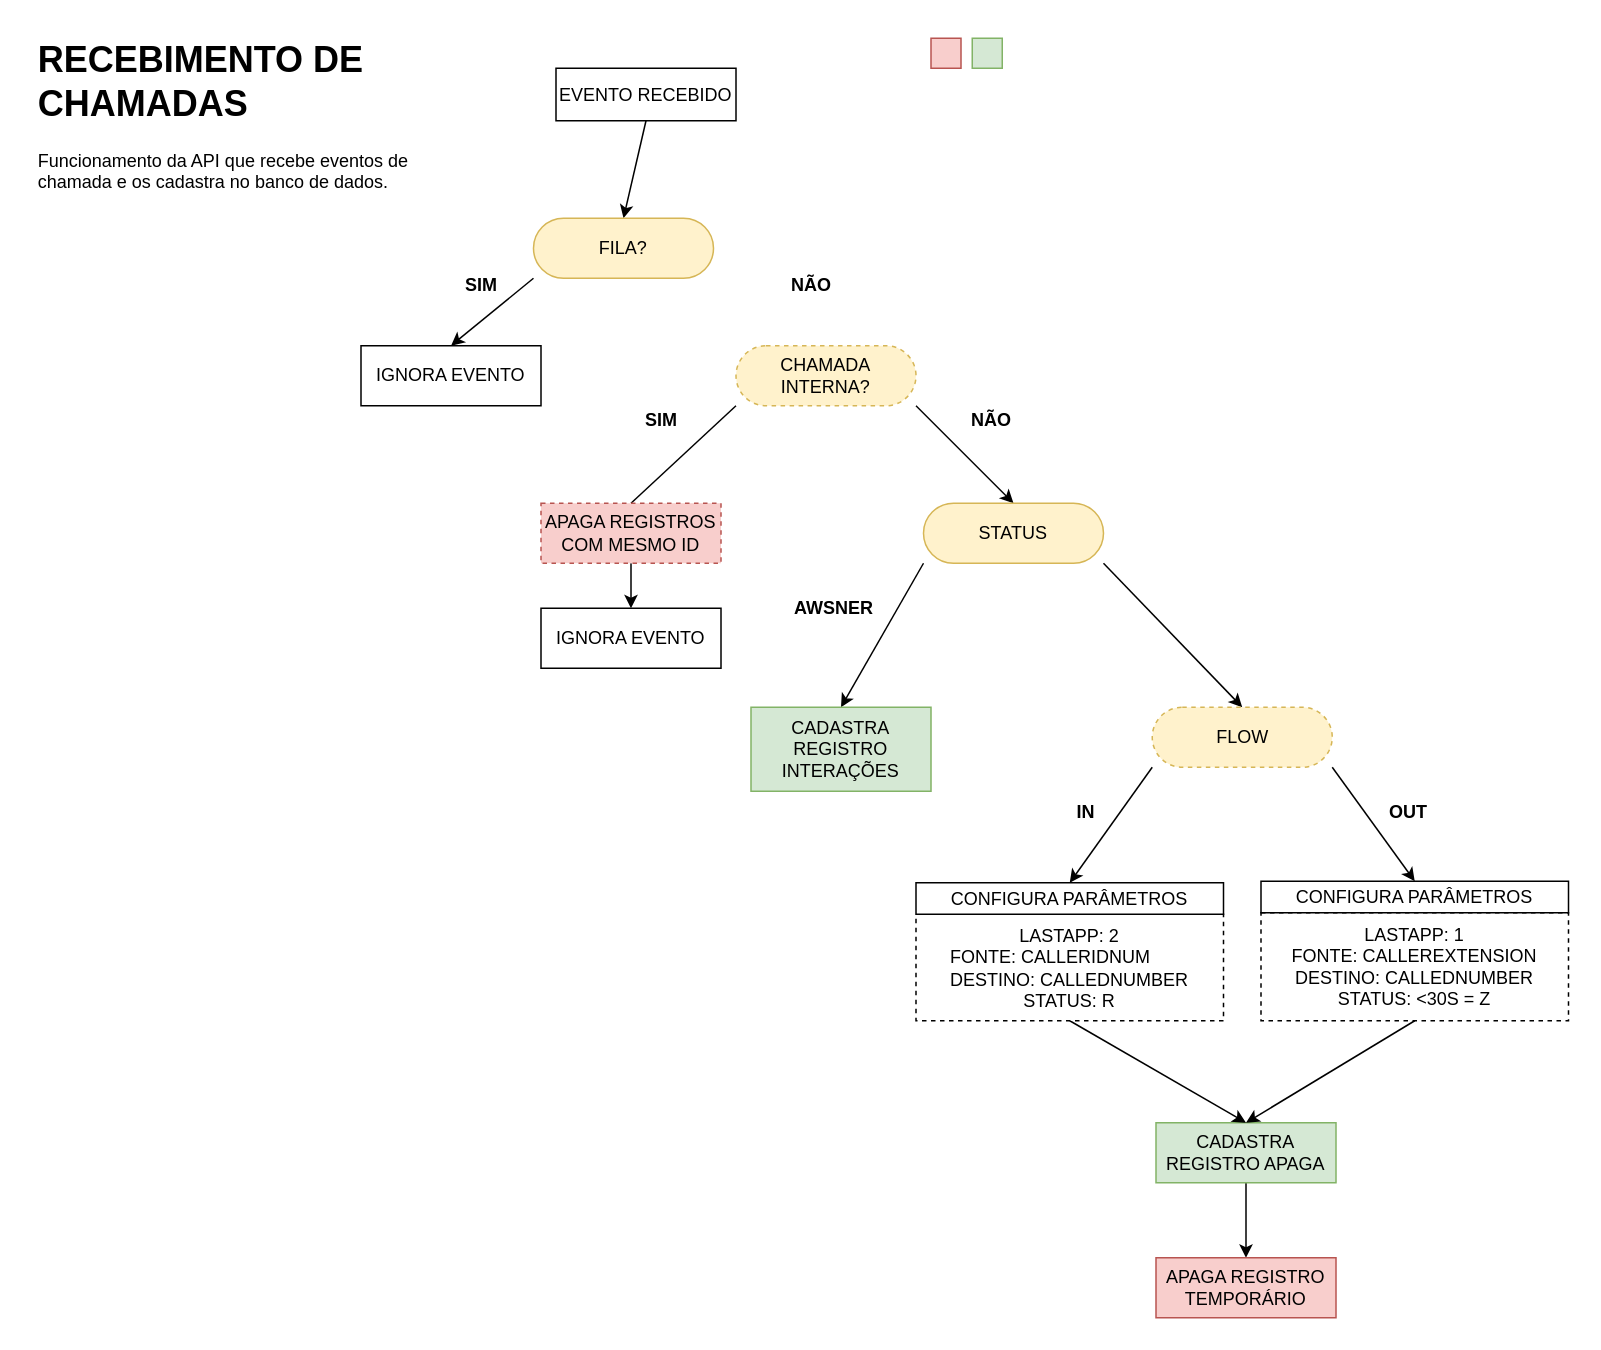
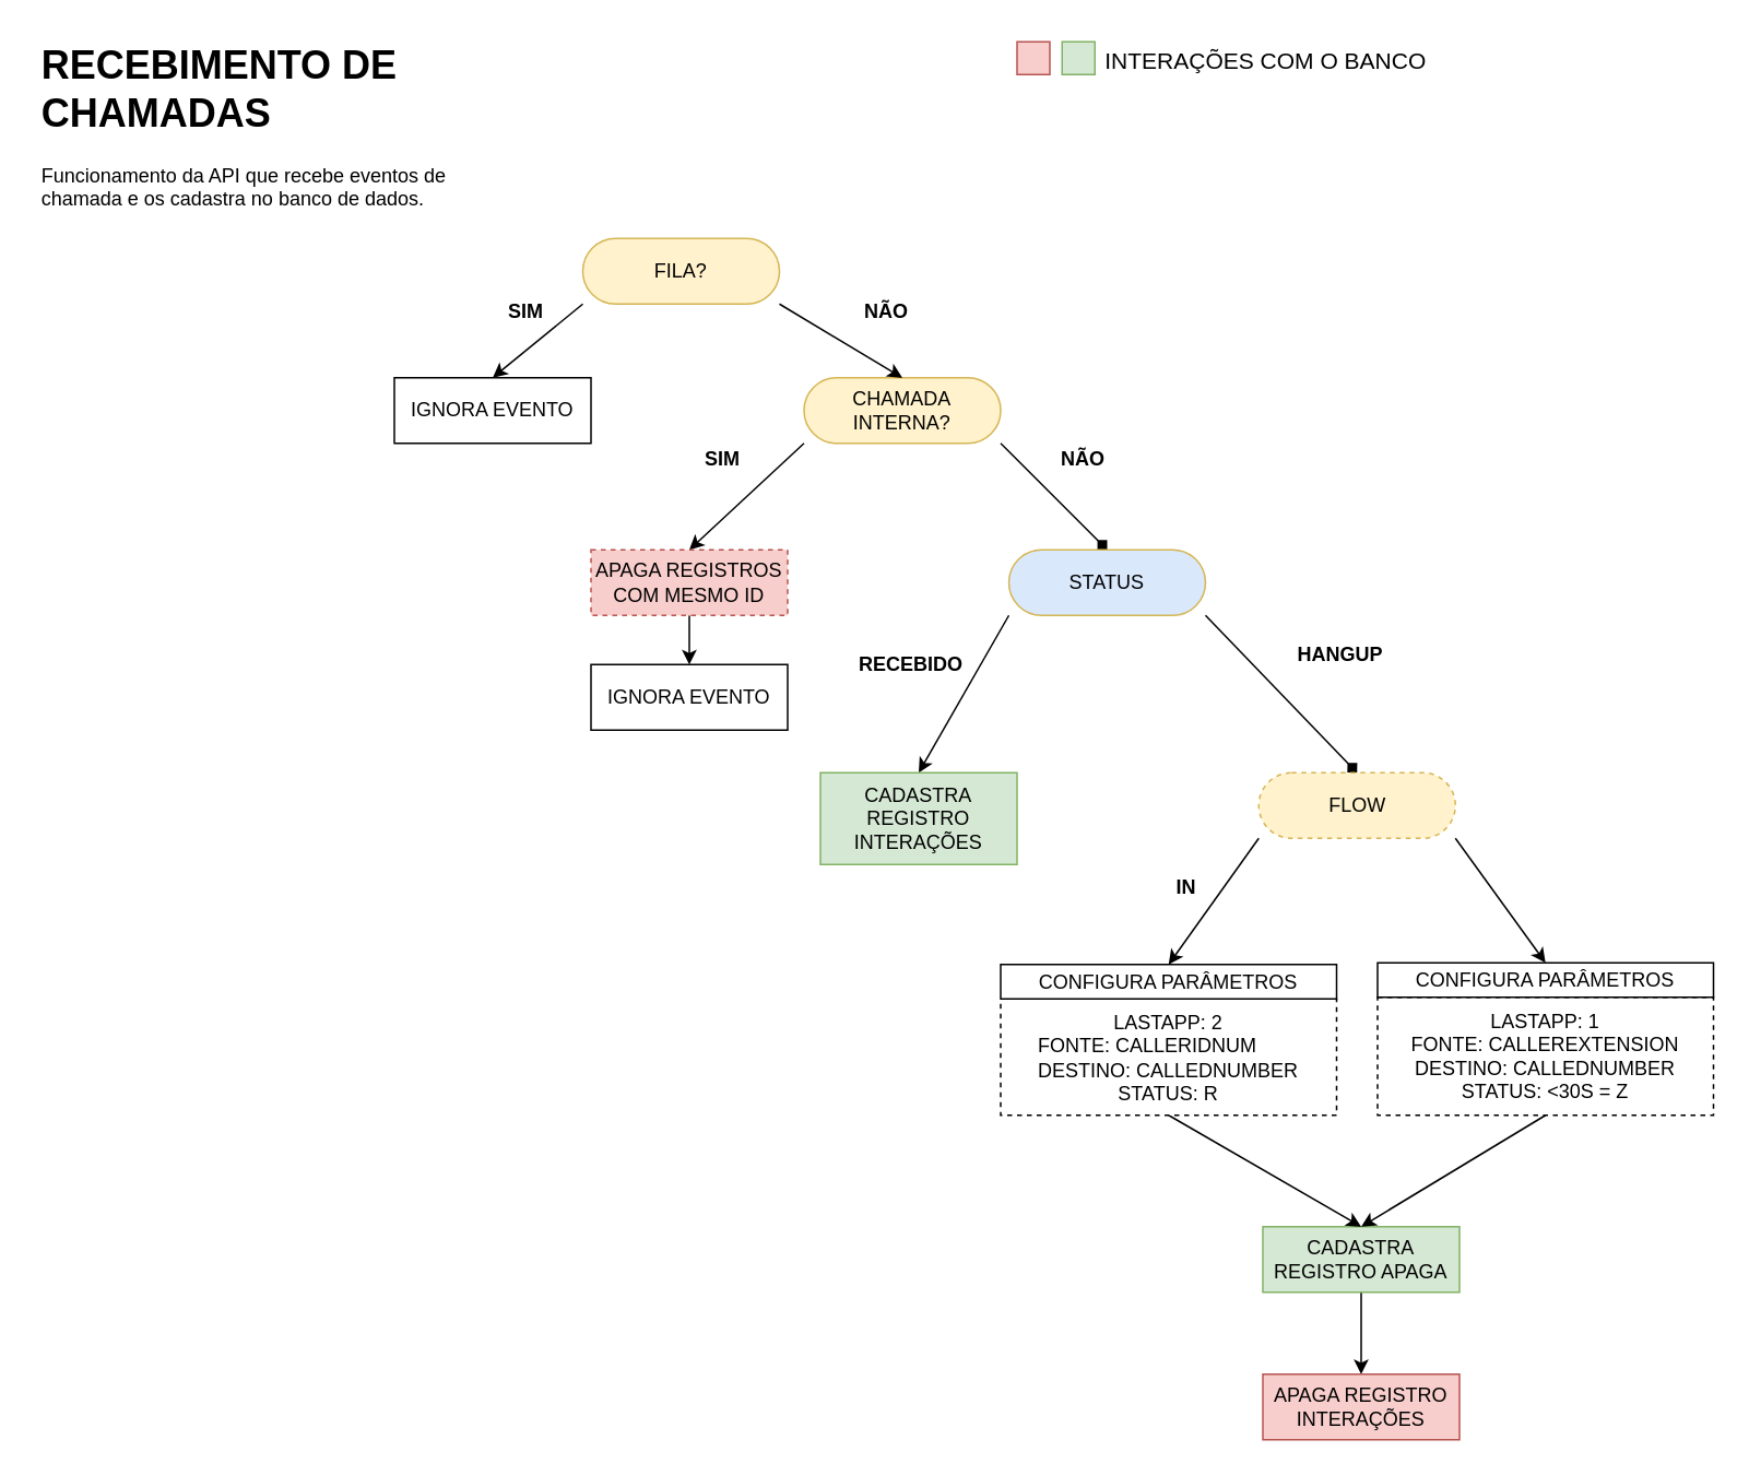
+ <mxCell id="29" value="INTERAÇÕES COM O BANCO" style="text;html=1;align=left;verticalAlign=middle;resizable=0;points=[];autosize=1;strokeColor=none;fillColor=none;fontSize=14;" vertex="1" parent="1"><mxGeometry x="672" y="27" width="210" height="20" as="geometry" /></mxCell>
- <mxCell id="37" value="EVENTO RECEBIDO" style="rounded=0;whiteSpace=wrap;html=1;fontSize=12;" vertex="1" parent="1"><mxGeometry x="370" y="45" width="120" height="35" as="geometry" /></mxCell>
- <mxCell id="36" style="edgeStyle=none;rounded=0;orthogonalLoop=1;jettySize=auto;html=1;exitX=0.5;exitY=1;exitDx=0;exitDy=0;entryX=0.5;entryY=0;entryDx=0;entryDy=0;fontSize=12;" edge="1" parent="1" source="37" target="40"><mxGeometry relative="1" as="geometry" /></mxCell>
+ <mxCell id="38" style="edgeStyle=none;rounded=0;orthogonalLoop=1;jettySize=auto;html=1;exitX=1;exitY=1;exitDx=0;exitDy=0;entryX=0.5;entryY=0;entryDx=0;entryDy=0;fontSize=12;" edge="1" parent="1" source="40" target="12"><mxGeometry relative="1" as="geometry" /></mxCell>
- <mxCell id="12" value="CHAMADA INTERNA?" style="rounded=1;whiteSpace=wrap;html=1;arcSize=50;fillColor=#fff2cc;strokeColor=#d6b656;dashed=1;" vertex="1" parent="1"><mxGeometry x="490" y="230" width="120" height="40" as="geometry" /></mxCell>
+ <mxCell id="12" value="CHAMADA INTERNA?" style="rounded=1;whiteSpace=wrap;html=1;arcSize=50;fillColor=#fff2cc;strokeColor=#d6b656;" vertex="1" parent="1"><mxGeometry x="490" y="230" width="120" height="40" as="geometry" /></mxCell>
- <mxCell id="3" style="edgeStyle=none;rounded=0;orthogonalLoop=1;jettySize=auto;html=1;entryX=0.5;entryY=0;entryDx=0;entryDy=0;exitX=1;exitY=1;exitDx=0;exitDy=0;" edge="1" parent="1" source="12" target="11"><mxGeometry relative="1" as="geometry"><mxPoint x="620" y="310" as="sourcePoint" /></mxGeometry></mxCell>
+ <mxCell id="3" style="edgeStyle=none;rounded=0;orthogonalLoop=1;jettySize=auto;html=1;entryX=0.5;entryY=0;entryDx=0;entryDy=0;exitX=1;exitY=1;exitDx=0;exitDy=0;endArrow=diamond;" edge="1" parent="1" source="12" target="11"><mxGeometry relative="1" as="geometry"><mxPoint x="620" y="310" as="sourcePoint" /></mxGeometry></mxCell>
- <mxCell id="2" style="rounded=0;orthogonalLoop=1;jettySize=auto;html=1;entryX=0.5;entryY=0;entryDx=0;entryDy=0;exitX=0;exitY=1;exitDx=0;exitDy=0;endArrow=none;" edge="1" parent="1" source="12" target="5"><mxGeometry relative="1" as="geometry"><mxPoint x="480" y="290" as="sourcePoint" /></mxGeometry></mxCell>
+ <mxCell id="2" style="rounded=0;orthogonalLoop=1;jettySize=auto;html=1;entryX=0.5;entryY=0;entryDx=0;entryDy=0;exitX=0;exitY=1;exitDx=0;exitDy=0;" edge="1" parent="1" source="12" target="5"><mxGeometry relative="1" as="geometry"><mxPoint x="480" y="290" as="sourcePoint" /></mxGeometry></mxCell>
- <mxCell id="11" value="STATUS" style="rounded=1;whiteSpace=wrap;html=1;arcSize=50;fillColor=#fff2cc;strokeColor=#d6b656;" vertex="1" parent="1"><mxGeometry x="615" y="335" width="120" height="40" as="geometry" /></mxCell>
+ <mxCell id="11" value="STATUS" style="rounded=1;whiteSpace=wrap;html=1;arcSize=50;fillColor=#dae8fc;strokeColor=#d6b656;" vertex="1" parent="1"><mxGeometry x="615" y="335" width="120" height="40" as="geometry" /></mxCell>
+ <mxCell id="22" value="HANGUP" style="text;html=1;align=center;verticalAlign=middle;resizable=0;points=[];autosize=1;strokeColor=none;fillColor=none;fontStyle=1" vertex="1" parent="1"><mxGeometry x="782" y="389" width="70" height="20" as="geometry" /></mxCell>
- <mxCell id="21" value="AWSNER" style="text;html=1;align=center;verticalAlign=middle;resizable=0;points=[];autosize=1;strokeColor=none;fillColor=none;fontStyle=1" vertex="1" parent="1"><mxGeometry x="520" y="395" width="70" height="20" as="geometry" /></mxCell>
+ <mxCell id="21" value="RECEBIDO" style="text;html=1;align=center;verticalAlign=middle;resizable=0;points=[];autosize=1;strokeColor=none;fillColor=none;fontStyle=1" vertex="1" parent="1"><mxGeometry x="520" y="395" width="70" height="20" as="geometry" /></mxCell>
- <mxCell id="10" style="edgeStyle=none;rounded=0;orthogonalLoop=1;jettySize=auto;html=1;exitX=1;exitY=1;exitDx=0;exitDy=0;entryX=0.5;entryY=0;entryDx=0;entryDy=0;" edge="1" parent="1" source="11" target="20"><mxGeometry relative="1" as="geometry" /></mxCell>
+ <mxCell id="10" style="edgeStyle=none;rounded=0;orthogonalLoop=1;jettySize=auto;html=1;exitX=1;exitY=1;exitDx=0;exitDy=0;entryX=0.5;entryY=0;entryDx=0;entryDy=0;endArrow=diamond;" edge="1" parent="1" source="11" target="20"><mxGeometry relative="1" as="geometry" /></mxCell>
- <mxCell id="17" value="OUT" style="text;html=1;align=center;verticalAlign=middle;resizable=0;points=[];autosize=1;strokeColor=none;fillColor=none;fontStyle=1" vertex="1" parent="1"><mxGeometry x="917.5" y="531" width="40" height="20" as="geometry" /></mxCell>
- <mxCell id="23" value="APAGA REGISTRO TEMPORÁRIO" style="rounded=0;whiteSpace=wrap;html=1;fillColor=#f8cecc;strokeColor=#b85450;" vertex="1" parent="1"><mxGeometry x="770" y="838" width="120" height="40" as="geometry" /></mxCell>
+ <mxCell id="23" value="APAGA REGISTRO INTERAÇÕES" style="rounded=0;whiteSpace=wrap;html=1;fillColor=#f8cecc;strokeColor=#b85450;" vertex="1" parent="1"><mxGeometry x="770" y="838" width="120" height="40" as="geometry" /></mxCell>
